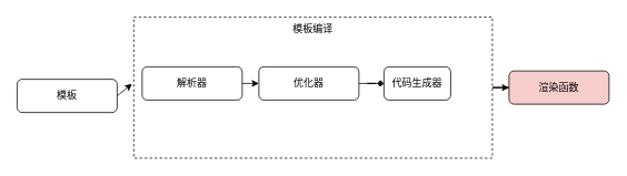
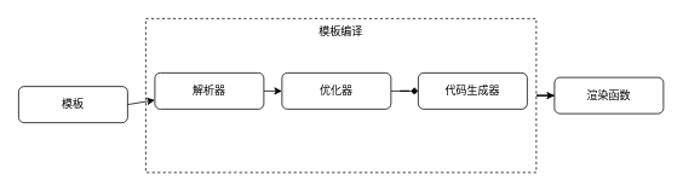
- <mxCell id="8" value="代码生成器" style="rounded=1;whiteSpace=wrap;html=1;fontSize=12;glass=0;strokeWidth=1;shadow=0;" parent="1" vertex="1"><mxGeometry x="460" y="80" width="80" height="40" as="geometry" /></mxCell>
+ <mxCell id="8" value="代码生成器" style="rounded=1;whiteSpace=wrap;html=1;fontSize=12;glass=0;strokeWidth=1;shadow=0;" parent="1" vertex="1"><mxGeometry x="460" y="80" width="120" height="40" as="geometry" /></mxCell>
- <mxCell id="10" value="渲染函数" style="rounded=1;whiteSpace=wrap;html=1;fontSize=12;glass=0;strokeWidth=1;shadow=0;fillColor=#f8cecc;" parent="1" vertex="1"><mxGeometry x="610" y="85" width="120" height="40" as="geometry" /></mxCell>
+ <mxCell id="10" value="渲染函数" style="rounded=1;whiteSpace=wrap;html=1;fontSize=12;glass=0;strokeWidth=1;shadow=0;" parent="1" vertex="1"><mxGeometry x="610" y="85" width="120" height="40" as="geometry" /></mxCell>
- <mxCell id="11" value="" style="endArrow=classic;html=1;rounded=0;exitX=1;exitY=0.5;exitDx=0;exitDy=0;entryX=-0.005;entryY=0.474;entryDx=0;entryDy=0;entryPerimeter=0;" parent="1" source="2" target="4" edge="1"><mxGeometry width="50" height="50" relative="1" as="geometry"><mxPoint x="280" y="140" as="sourcePoint" /><mxPoint x="330" y="90" as="targetPoint" /></mxGeometry></mxCell>
+ <mxCell id="11" value="" style="endArrow=classic;html=1;rounded=0;exitX=1;exitY=0.5;exitDx=0;exitDy=0;" parent="1" source="2" target="5" edge="1"><mxGeometry width="50" height="50" relative="1" as="geometry"><mxPoint x="280" y="140" as="sourcePoint" /><mxPoint x="330" y="90" as="targetPoint" /></mxGeometry></mxCell>
